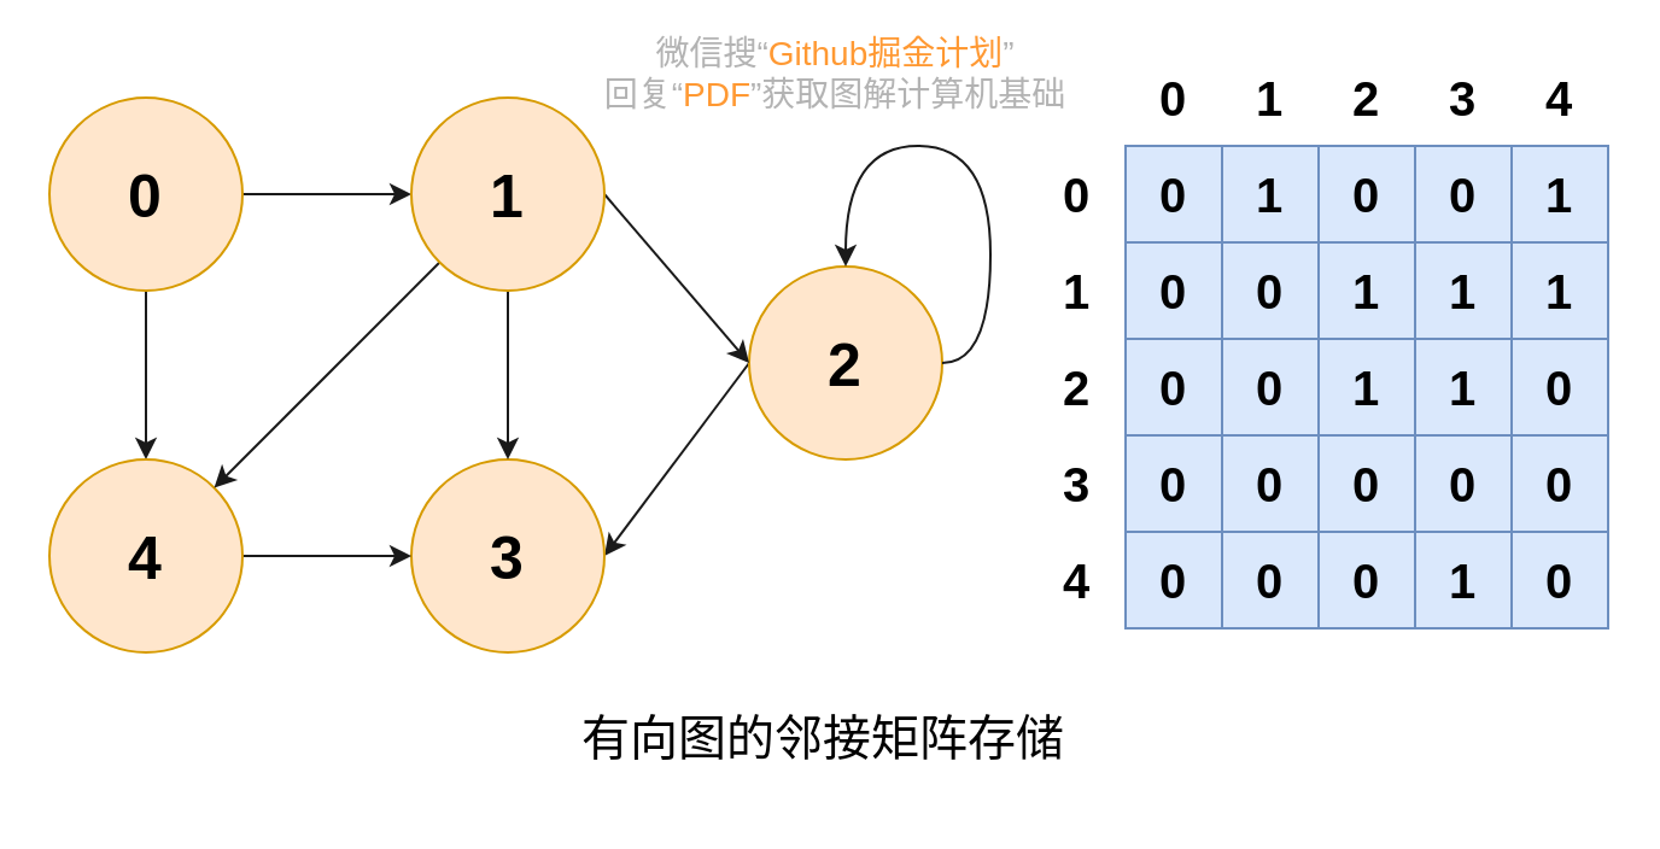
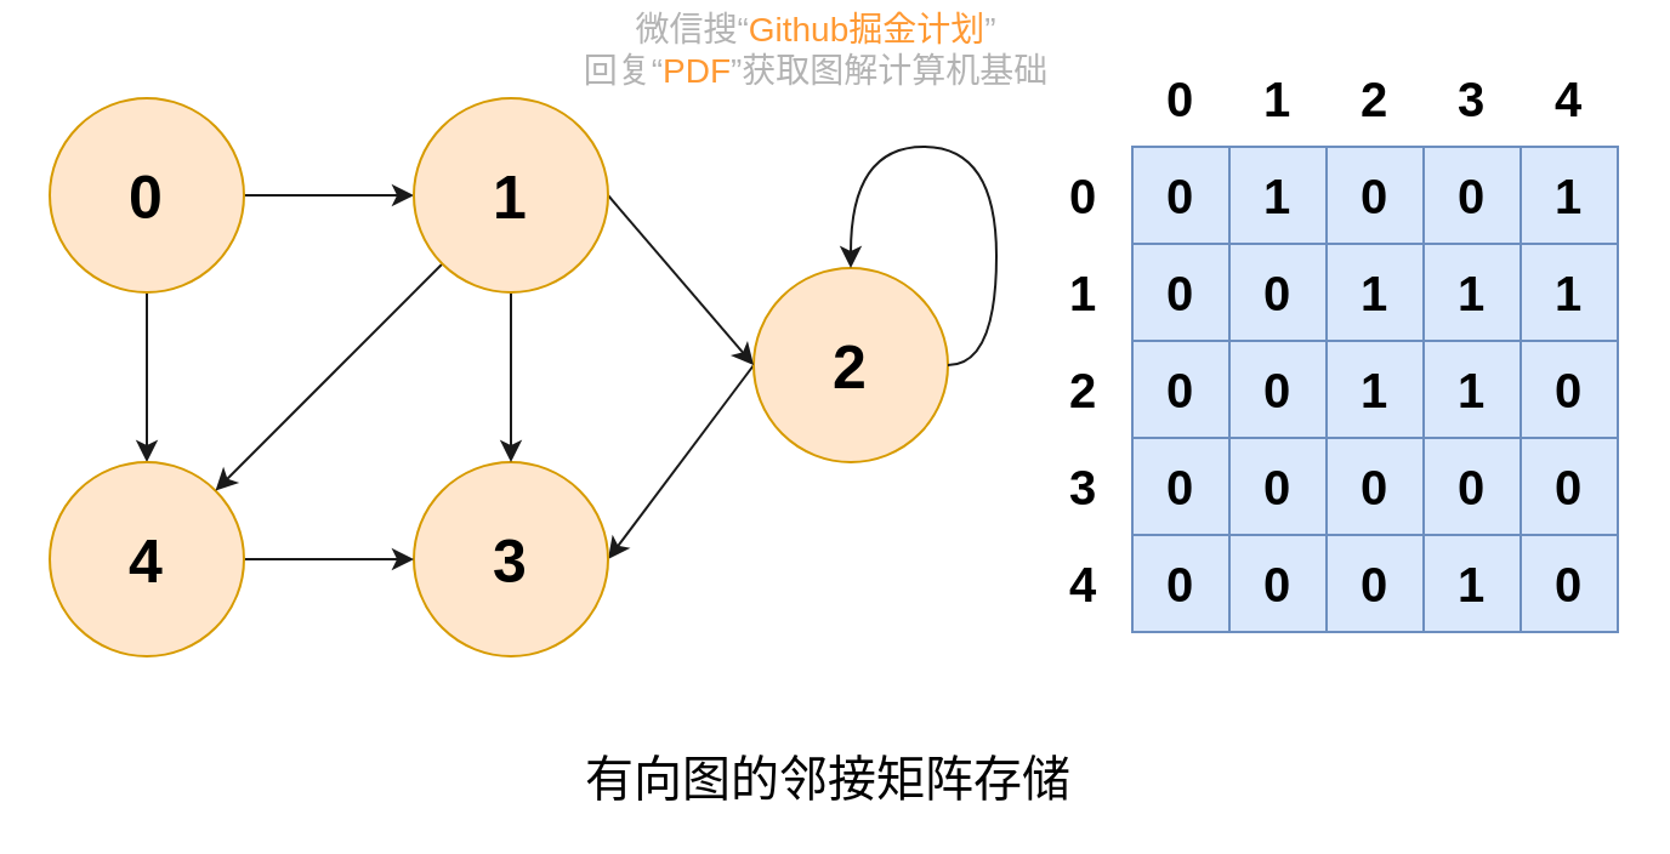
- <mxCell id="57" value="微信搜“&lt;font color=&quot;#ff9933&quot;&gt;Github掘金计划&lt;/font&gt;”&lt;br style=&quot;font-size: 14px&quot;&gt;回复“&lt;font color=&quot;#ff9933&quot;&gt;PDF&lt;/font&gt;”获取图解计算机基础" style="text;html=1;strokeColor=none;fillColor=none;align=center;verticalAlign=middle;whiteSpace=wrap;rounded=0;labelBackgroundColor=none;fontSize=14;fontColor=#B3B3B3;" vertex="1" parent="1"><mxGeometry x="236" y="20" width="220" height="20" as="geometry" /></mxCell>
+ <mxCell id="57" value="微信搜“&lt;font color=&quot;#ff9933&quot;&gt;Github掘金计划&lt;/font&gt;”&lt;br style=&quot;font-size: 14px&quot;&gt;回复“&lt;font color=&quot;#ff9933&quot;&gt;PDF&lt;/font&gt;”获取图解计算机基础" style="text;html=1;strokeColor=none;fillColor=none;align=center;verticalAlign=middle;whiteSpace=wrap;rounded=0;labelBackgroundColor=none;fontSize=14;fontColor=#B3B3B3;" vertex="1" parent="1"><mxGeometry x="226" y="10" width="220" height="20" as="geometry" /></mxCell>
- <mxCell id="24" value="有向图的邻接矩阵存储" style="text;html=1;strokeColor=none;fillColor=none;align=center;verticalAlign=middle;whiteSpace=wrap;rounded=0;fontSize=20;" vertex="1" parent="1"><mxGeometry x="226" y="295" width="230" height="20" as="geometry" /></mxCell>
+ <mxCell id="24" value="有向图的邻接矩阵存储" style="text;html=1;strokeColor=none;fillColor=none;align=center;verticalAlign=middle;whiteSpace=wrap;rounded=0;fontSize=20;" vertex="1" parent="1"><mxGeometry x="226" y="310" width="230" height="20" as="geometry" /></mxCell>
